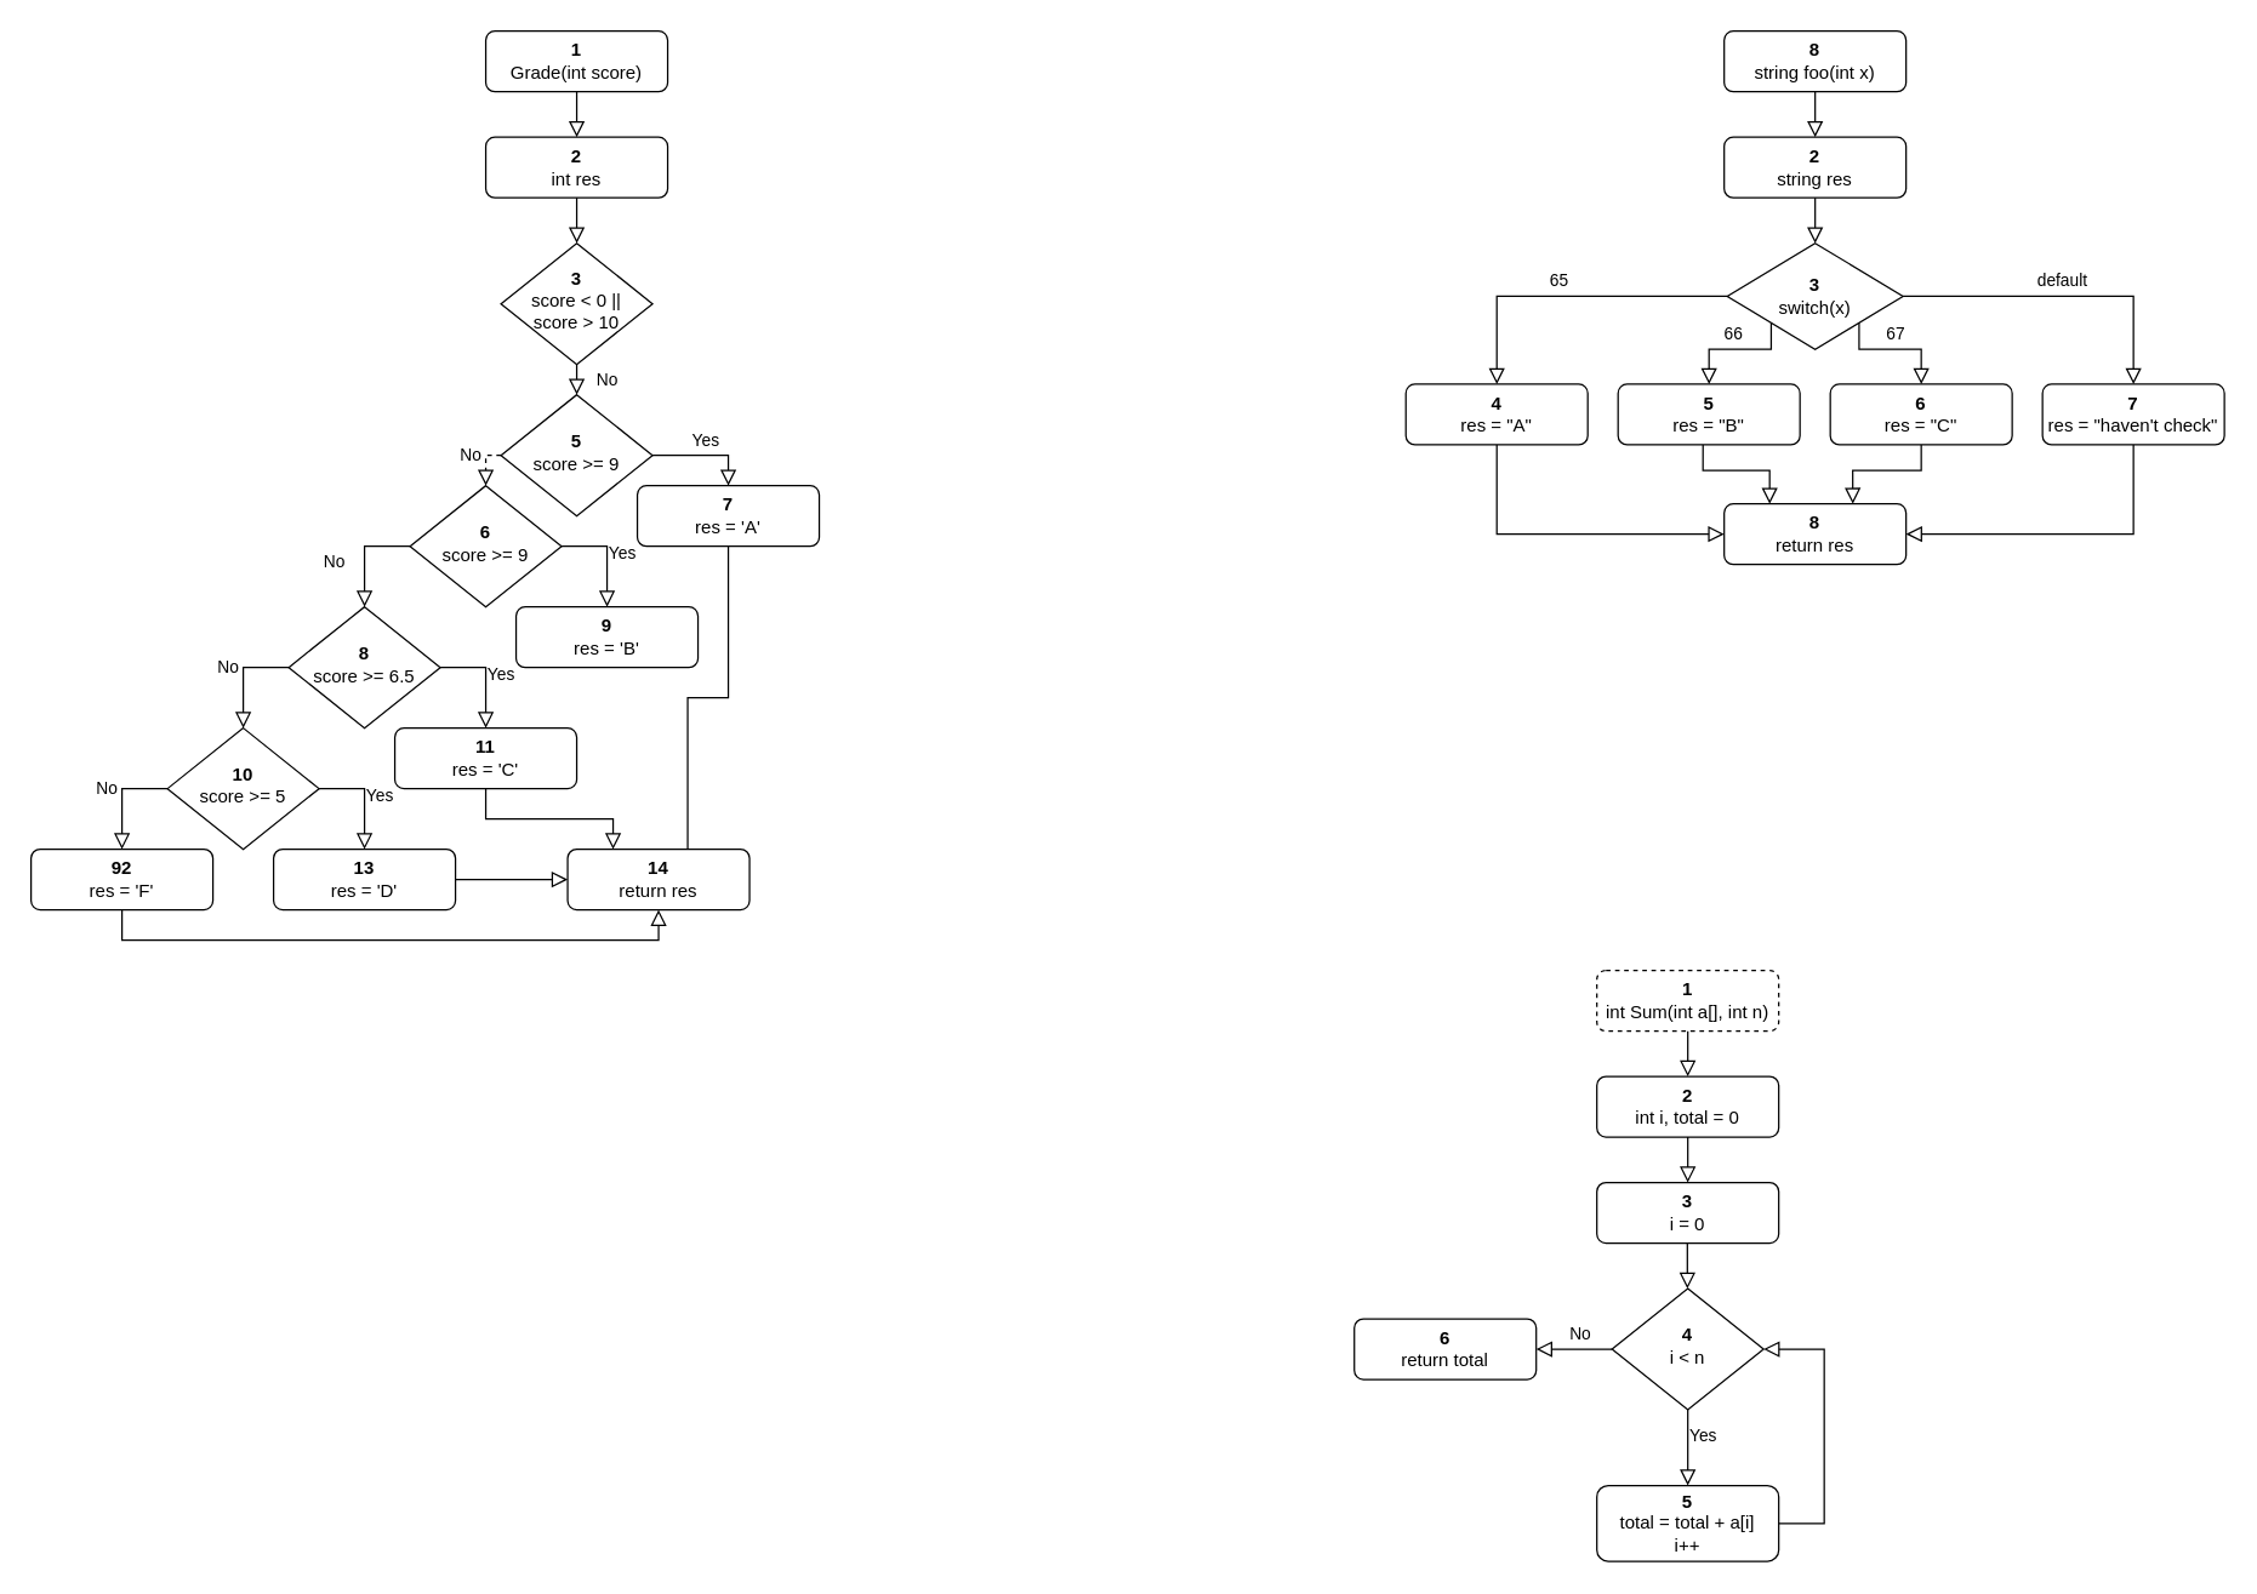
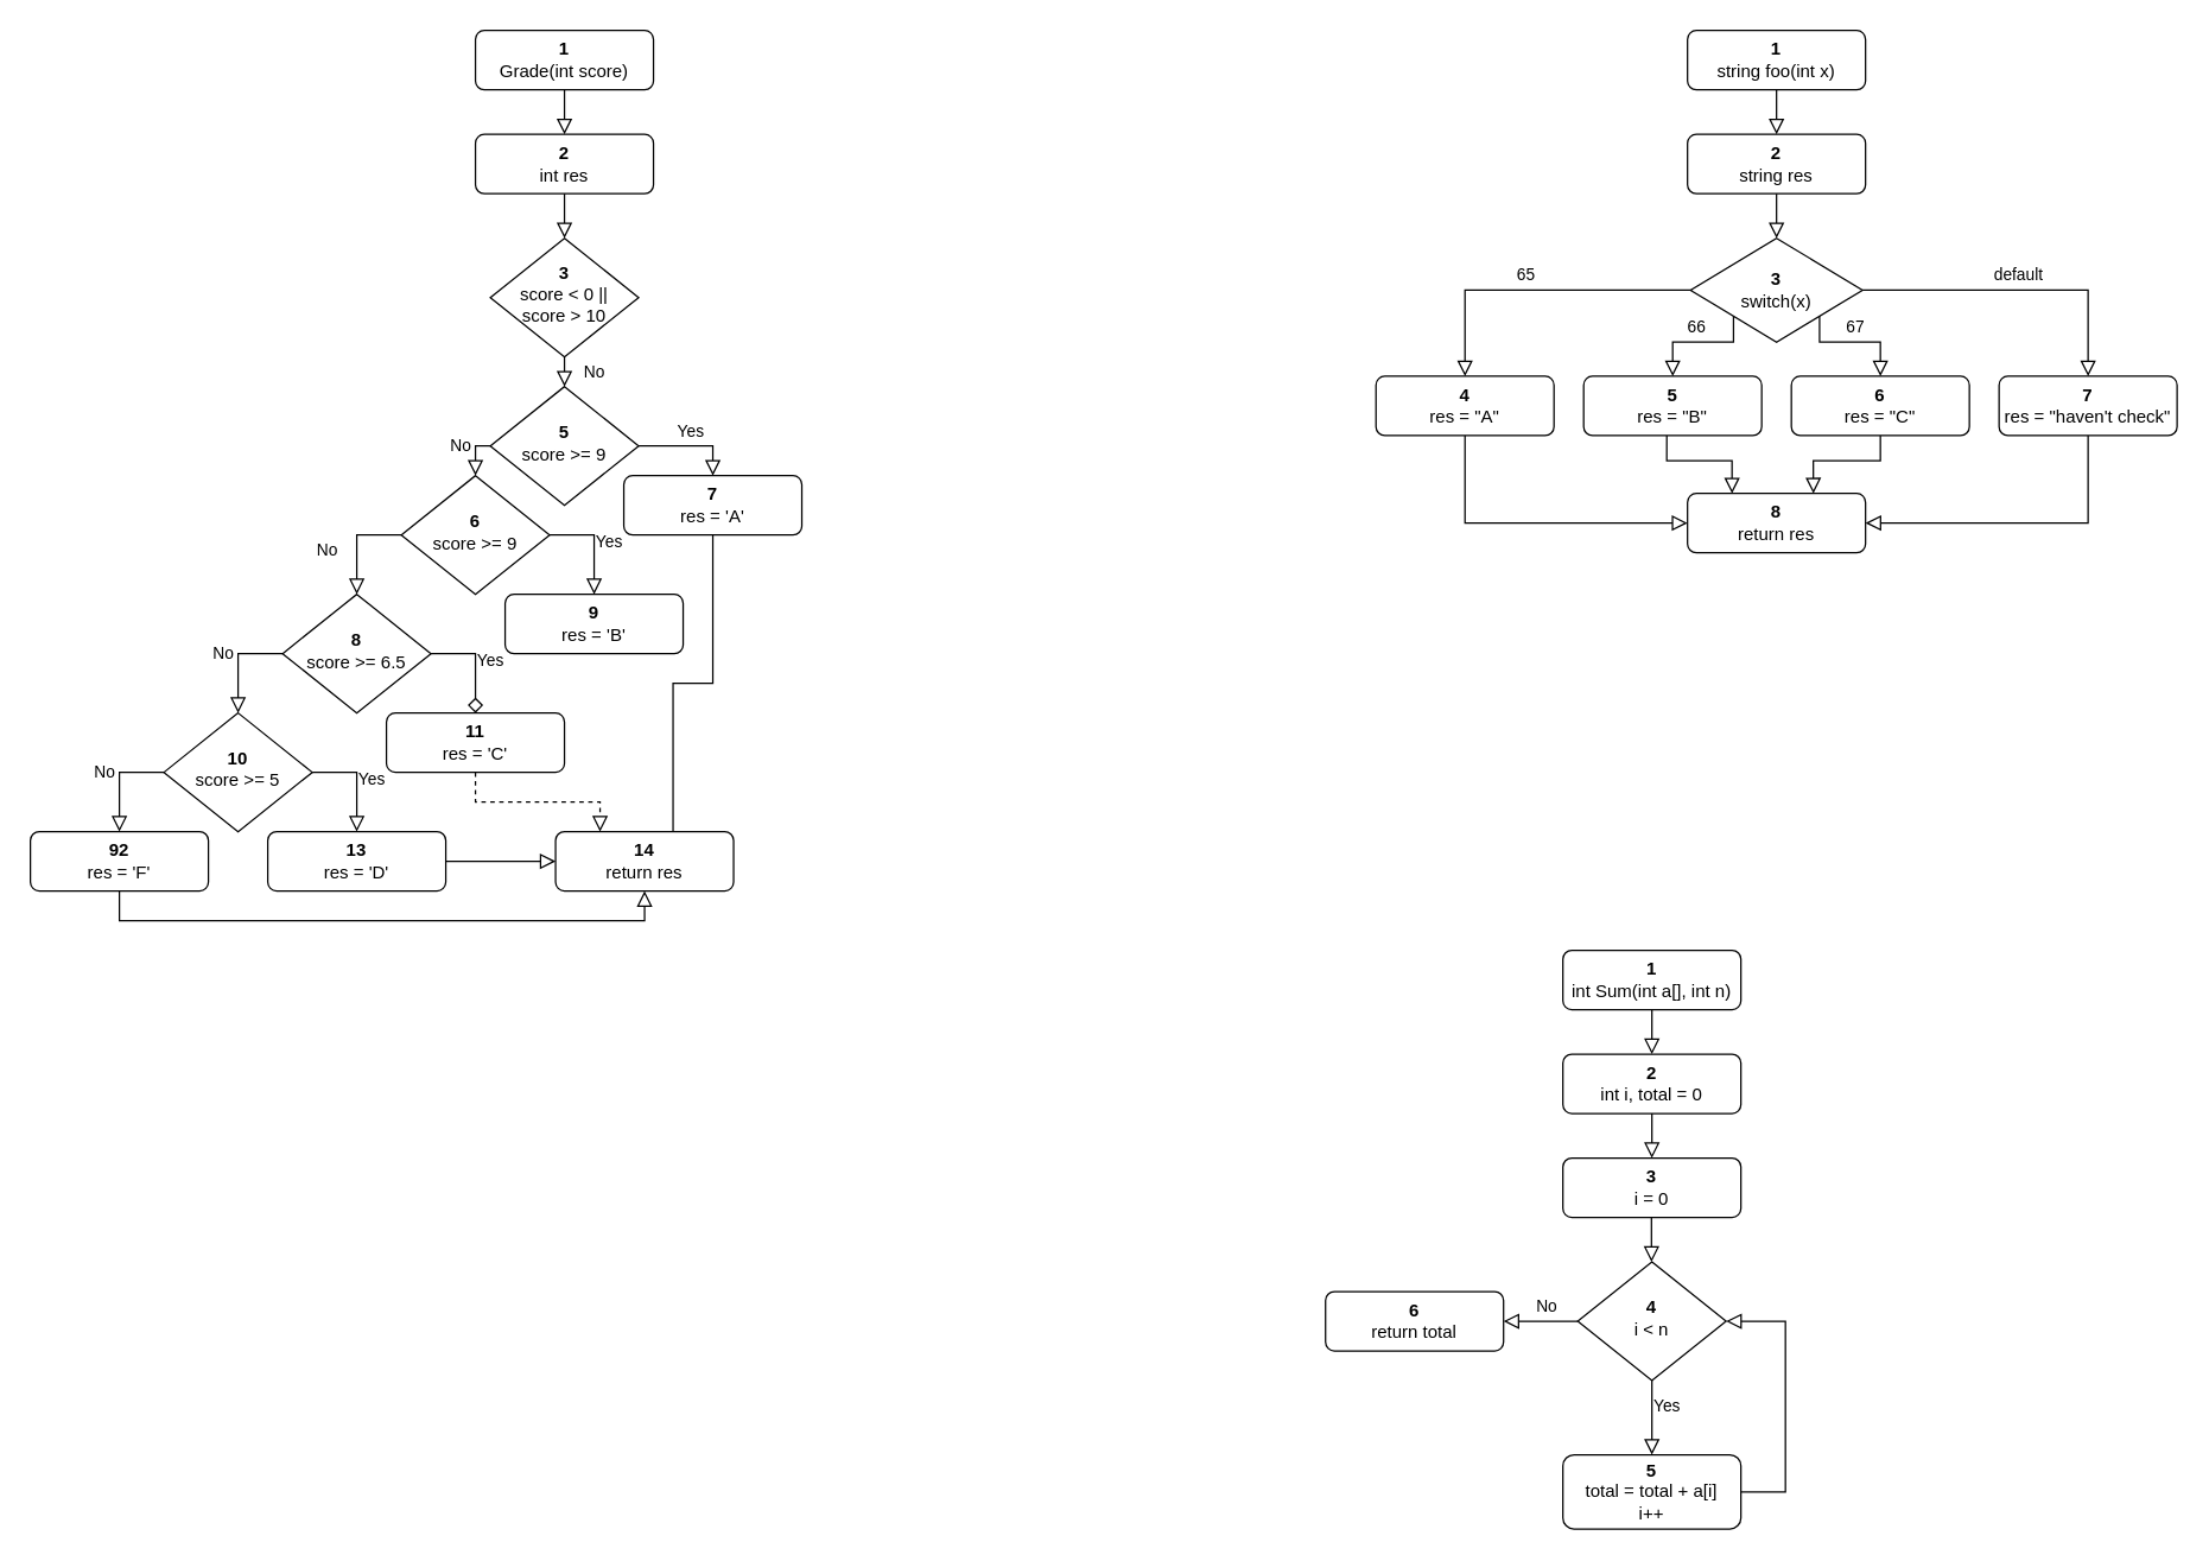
- <mxCell id="42" value="&lt;b&gt;8&lt;br&gt;&lt;/b&gt;string foo(int x)" style="rounded=1;whiteSpace=wrap;html=1;fontSize=12;glass=0;strokeWidth=1;shadow=0;" vertex="1" parent="1"><mxGeometry x="1137" y="20" width="120" height="40" as="geometry" /></mxCell>
+ <mxCell id="42" value="&lt;b&gt;1&lt;br&gt;&lt;/b&gt;string foo(int x)" style="rounded=1;whiteSpace=wrap;html=1;fontSize=12;glass=0;strokeWidth=1;shadow=0;" vertex="1" parent="1"><mxGeometry x="1137" y="20" width="120" height="40" as="geometry" /></mxCell>
- <mxCell id="11" value="No" style="rounded=0;html=1;jettySize=auto;orthogonalLoop=1;fontSize=11;endArrow=block;endFill=0;endSize=8;strokeWidth=1;shadow=0;labelBackgroundColor=none;edgeStyle=orthogonalEdgeStyle;exitX=0;exitY=0.5;exitDx=0;exitDy=0;entryX=0.5;entryY=0;entryDx=0;entryDy=0;dashed=1;" edge="1" parent="1" source="8" target="21"><mxGeometry x="-0.334" y="-10" relative="1" as="geometry"><mxPoint as="offset" /><mxPoint x="390" y="250" as="sourcePoint" /><mxPoint x="320" y="400" as="targetPoint" /><Array as="points"><mxPoint x="320" y="300" /></Array></mxGeometry></mxCell>
+ <mxCell id="11" value="No" style="rounded=0;html=1;jettySize=auto;orthogonalLoop=1;fontSize=11;endArrow=block;endFill=0;endSize=8;strokeWidth=1;shadow=0;labelBackgroundColor=none;edgeStyle=orthogonalEdgeStyle;exitX=0;exitY=0.5;exitDx=0;exitDy=0;entryX=0.5;entryY=0;entryDx=0;entryDy=0;" edge="1" parent="1" source="8" target="21"><mxGeometry x="-0.334" y="-10" relative="1" as="geometry"><mxPoint as="offset" /><mxPoint x="390" y="250" as="sourcePoint" /><mxPoint x="320" y="400" as="targetPoint" /><Array as="points"><mxPoint x="320" y="300" /></Array></mxGeometry></mxCell>
- <mxCell id="13" value="Yes" style="edgeStyle=orthogonalEdgeStyle;rounded=0;html=1;jettySize=auto;orthogonalLoop=1;fontSize=11;endArrow=block;endFill=0;endSize=8;strokeWidth=1;shadow=0;labelBackgroundColor=none;exitX=1;exitY=0.5;exitDx=0;exitDy=0;entryX=0.5;entryY=0;entryDx=0;entryDy=0;" edge="1" parent="1" source="12" target="14"><mxGeometry y="10" relative="1" as="geometry"><mxPoint as="offset" /><mxPoint x="310" y="480" as="sourcePoint" /><mxPoint x="310" y="590" as="targetPoint" /></mxGeometry></mxCell>
+ <mxCell id="13" value="Yes" style="edgeStyle=orthogonalEdgeStyle;rounded=0;html=1;jettySize=auto;orthogonalLoop=1;fontSize=11;endArrow=diamond;endFill=0;endSize=8;strokeWidth=1;shadow=0;labelBackgroundColor=none;exitX=1;exitY=0.5;exitDx=0;exitDy=0;entryX=0.5;entryY=0;entryDx=0;entryDy=0;" edge="1" parent="1" source="12" target="14"><mxGeometry y="10" relative="1" as="geometry"><mxPoint as="offset" /><mxPoint x="310" y="480" as="sourcePoint" /><mxPoint x="310" y="590" as="targetPoint" /></mxGeometry></mxCell>
- <mxCell id="26" value="" style="rounded=0;html=1;jettySize=auto;orthogonalLoop=1;fontSize=11;endArrow=block;endFill=0;endSize=8;strokeWidth=1;shadow=0;labelBackgroundColor=none;edgeStyle=orthogonalEdgeStyle;exitX=0.5;exitY=1;exitDx=0;exitDy=0;entryX=0.25;entryY=0;entryDx=0;entryDy=0;" edge="1" parent="1" source="14" target="29"><mxGeometry relative="1" as="geometry"><mxPoint x="410" y="550" as="sourcePoint" /><mxPoint x="440" y="700" as="targetPoint" /></mxGeometry></mxCell>
+ <mxCell id="26" value="" style="rounded=0;html=1;jettySize=auto;orthogonalLoop=1;fontSize=11;endArrow=block;endFill=0;endSize=8;strokeWidth=1;shadow=0;labelBackgroundColor=none;edgeStyle=orthogonalEdgeStyle;exitX=0.5;exitY=1;exitDx=0;exitDy=0;entryX=0.25;entryY=0;entryDx=0;entryDy=0;dashed=1;" edge="1" parent="1" source="14" target="29"><mxGeometry relative="1" as="geometry"><mxPoint x="410" y="550" as="sourcePoint" /><mxPoint x="440" y="700" as="targetPoint" /></mxGeometry></mxCell>
- <mxCell id="31" value="&lt;b&gt;1&lt;br&gt;&lt;/b&gt;int Sum(int a[], int n)" style="rounded=1;whiteSpace=wrap;html=1;fontSize=12;glass=0;strokeWidth=1;shadow=0;dashed=1;" vertex="1" parent="1"><mxGeometry x="1053" y="640" width="120" height="40" as="geometry" /></mxCell>
+ <mxCell id="31" value="&lt;b&gt;1&lt;br&gt;&lt;/b&gt;int Sum(int a[], int n)" style="rounded=1;whiteSpace=wrap;html=1;fontSize=12;glass=0;strokeWidth=1;shadow=0;" vertex="1" parent="1"><mxGeometry x="1053" y="640" width="120" height="40" as="geometry" /></mxCell>
